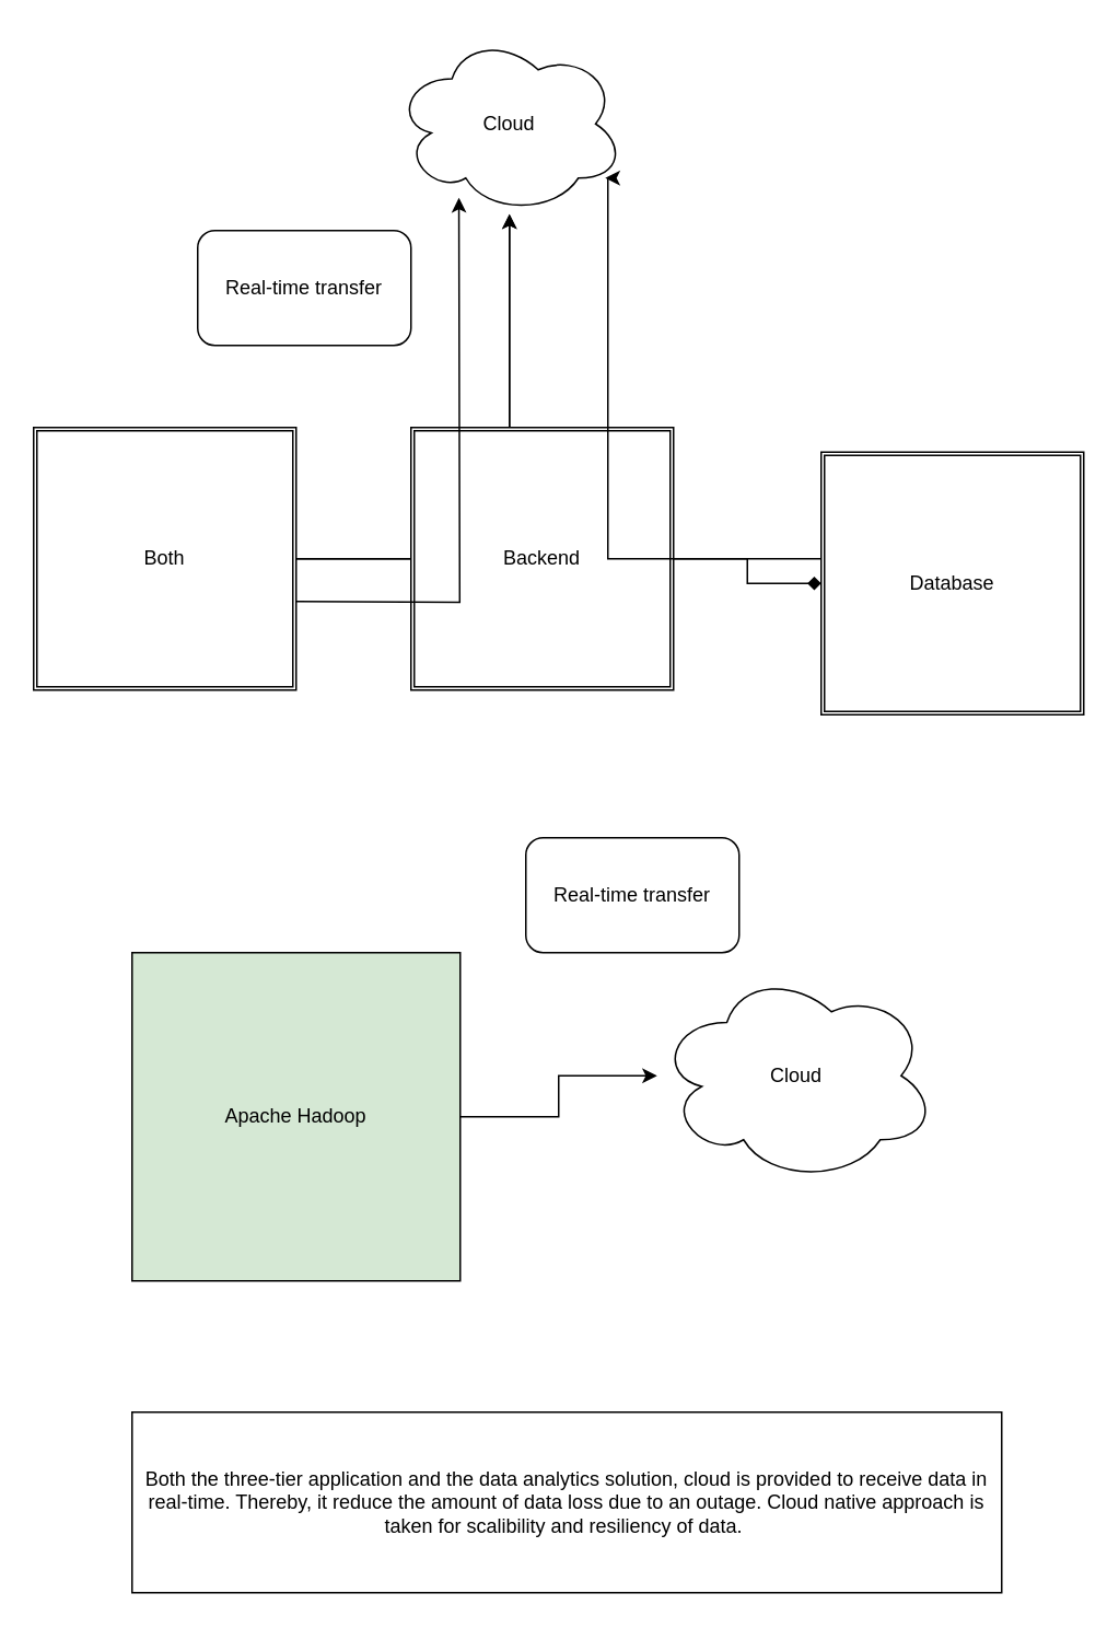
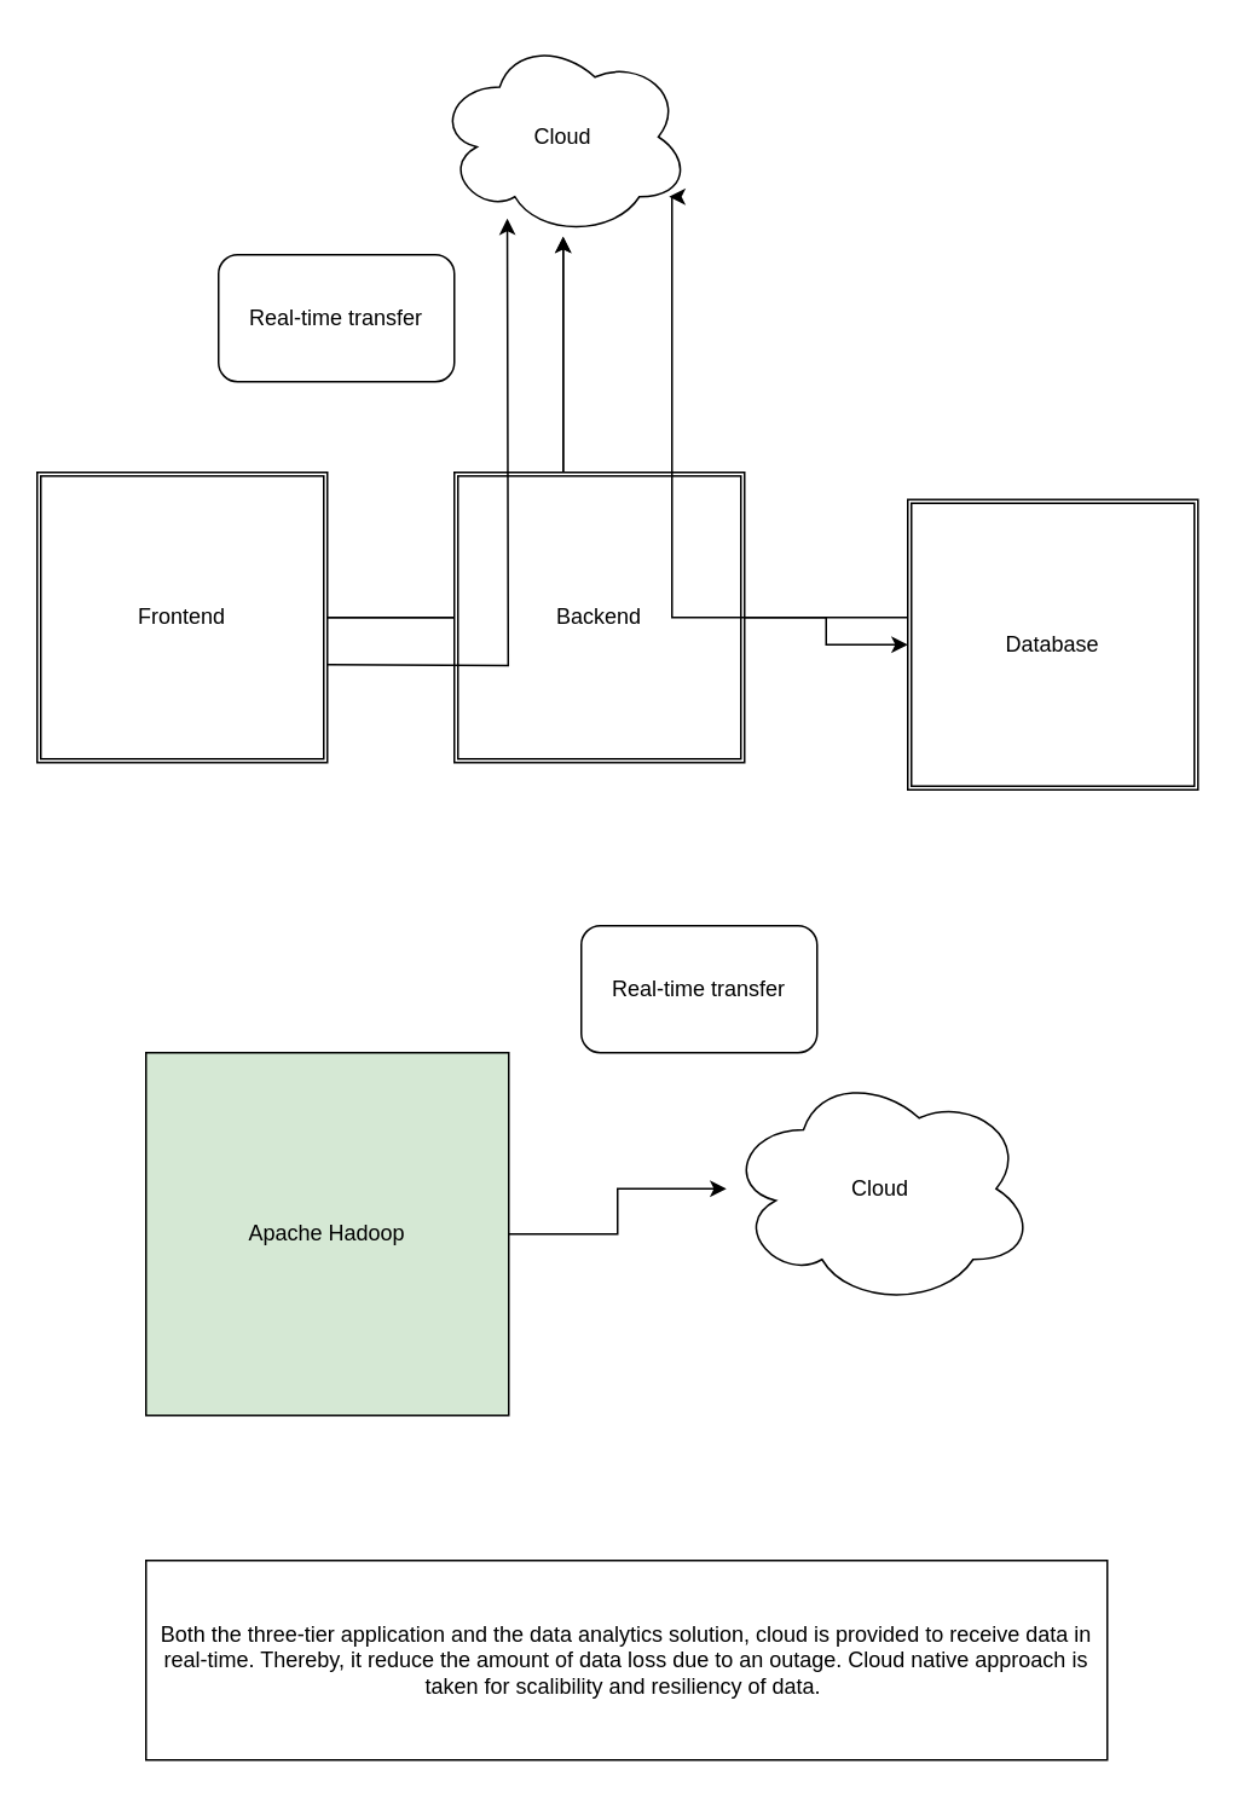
- <mxCell id="4" value="Both" style="shape=ext;double=1;whiteSpace=wrap;html=1;aspect=fixed;" vertex="1" parent="1"><mxGeometry x="20" y="260" width="160" height="160" as="geometry" /></mxCell>
+ <mxCell id="4" value="Frontend" style="shape=ext;double=1;whiteSpace=wrap;html=1;aspect=fixed;" vertex="1" parent="1"><mxGeometry x="20" y="260" width="160" height="160" as="geometry" /></mxCell>
- <mxCell id="5" value="" style="edgeStyle=orthogonalEdgeStyle;rounded=0;orthogonalLoop=1;jettySize=auto;html=1;endArrow=diamond;" edge="1" parent="1" source="6" target="8"><mxGeometry relative="1" as="geometry" /></mxCell>
+ <mxCell id="5" value="" style="edgeStyle=orthogonalEdgeStyle;rounded=0;orthogonalLoop=1;jettySize=auto;html=1;" edge="1" parent="1" source="6" target="8"><mxGeometry relative="1" as="geometry" /></mxCell>
